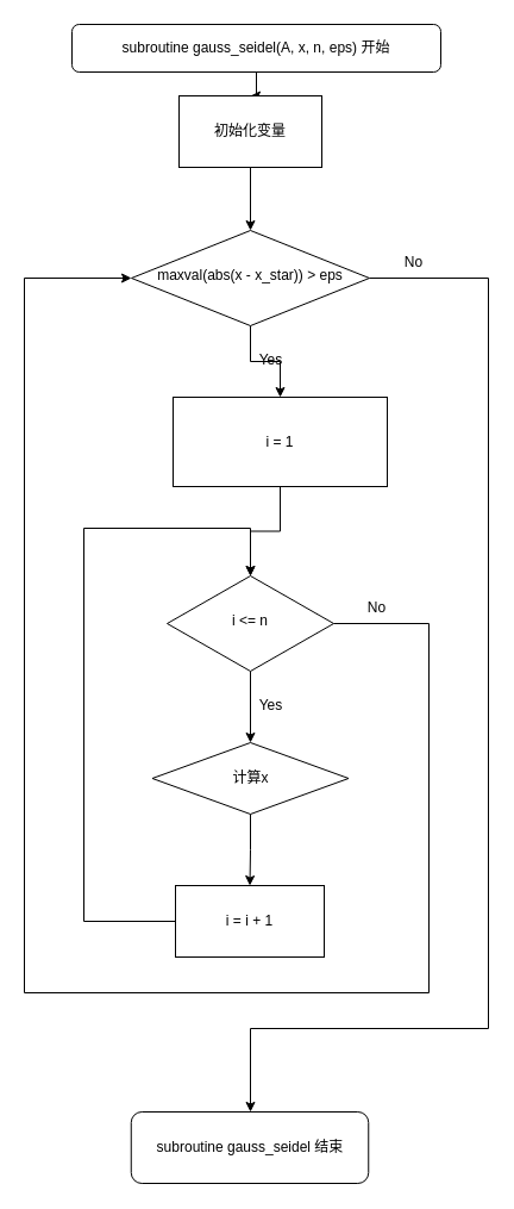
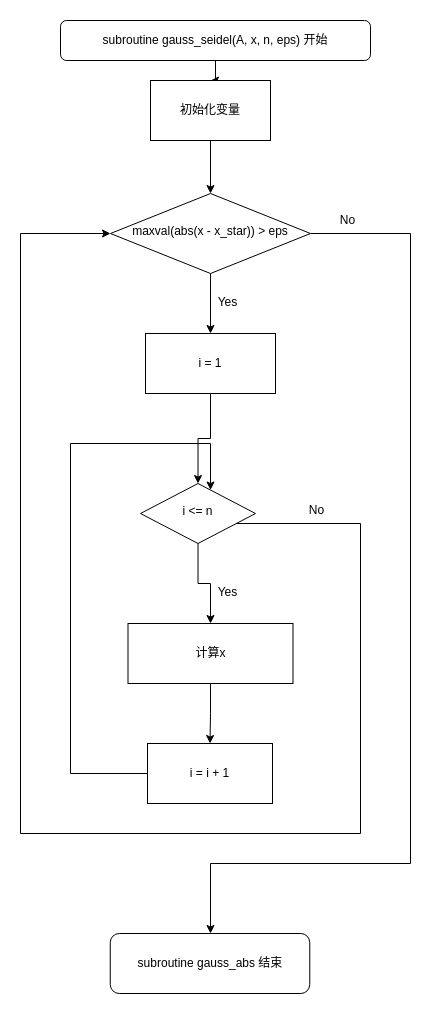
- <mxCell id="10" value="i = 1" style="rounded=0;whiteSpace=wrap;html=1;" parent="1" vertex="1"><mxGeometry x="145" y="333" width="180" height="75" as="geometry" /></mxCell>
+ <mxCell id="10" value="i = 1" style="rounded=0;whiteSpace=wrap;html=1;" parent="1" vertex="1"><mxGeometry x="145" y="333" width="130" height="60" as="geometry" /></mxCell>
- <mxCell id="15" value="i &amp;lt;= n" style="rhombus;whiteSpace=wrap;html=1;shadow=0;fontFamily=Helvetica;fontSize=12;align=center;strokeWidth=1;spacing=6;spacingTop=-4;" parent="1" vertex="1"><mxGeometry x="140" y="483" width="140" height="80" as="geometry" /></mxCell>
+ <mxCell id="15" value="i &amp;lt;= n" style="rhombus;whiteSpace=wrap;html=1;shadow=0;fontFamily=Helvetica;fontSize=12;align=center;strokeWidth=1;spacing=6;spacingTop=-4;" parent="1" vertex="1"><mxGeometry x="140" y="483" width="115" height="60" as="geometry" /></mxCell>
- <mxCell id="20" value="计算x" style="rhombus;whiteSpace=wrap;html=1;" parent="1" vertex="1"><mxGeometry x="127.5" y="623" width="165" height="60" as="geometry" /></mxCell>
+ <mxCell id="20" value="计算x" style="rounded=0;whiteSpace=wrap;html=1;" parent="1" vertex="1"><mxGeometry x="127.5" y="623" width="165" height="60" as="geometry" /></mxCell>
- <mxCell id="22" value="subroutine&amp;nbsp;gauss_seidel 结束" style="rounded=1;whiteSpace=wrap;html=1;" vertex="1" parent="1"><mxGeometry x="109.75" y="933" width="199.5" height="60" as="geometry" /></mxCell>
+ <mxCell id="22" value="subroutine&amp;nbsp;gauss_abs 结束" style="rounded=1;whiteSpace=wrap;html=1;" vertex="1" parent="1"><mxGeometry x="109.75" y="933" width="199.5" height="60" as="geometry" /></mxCell>
